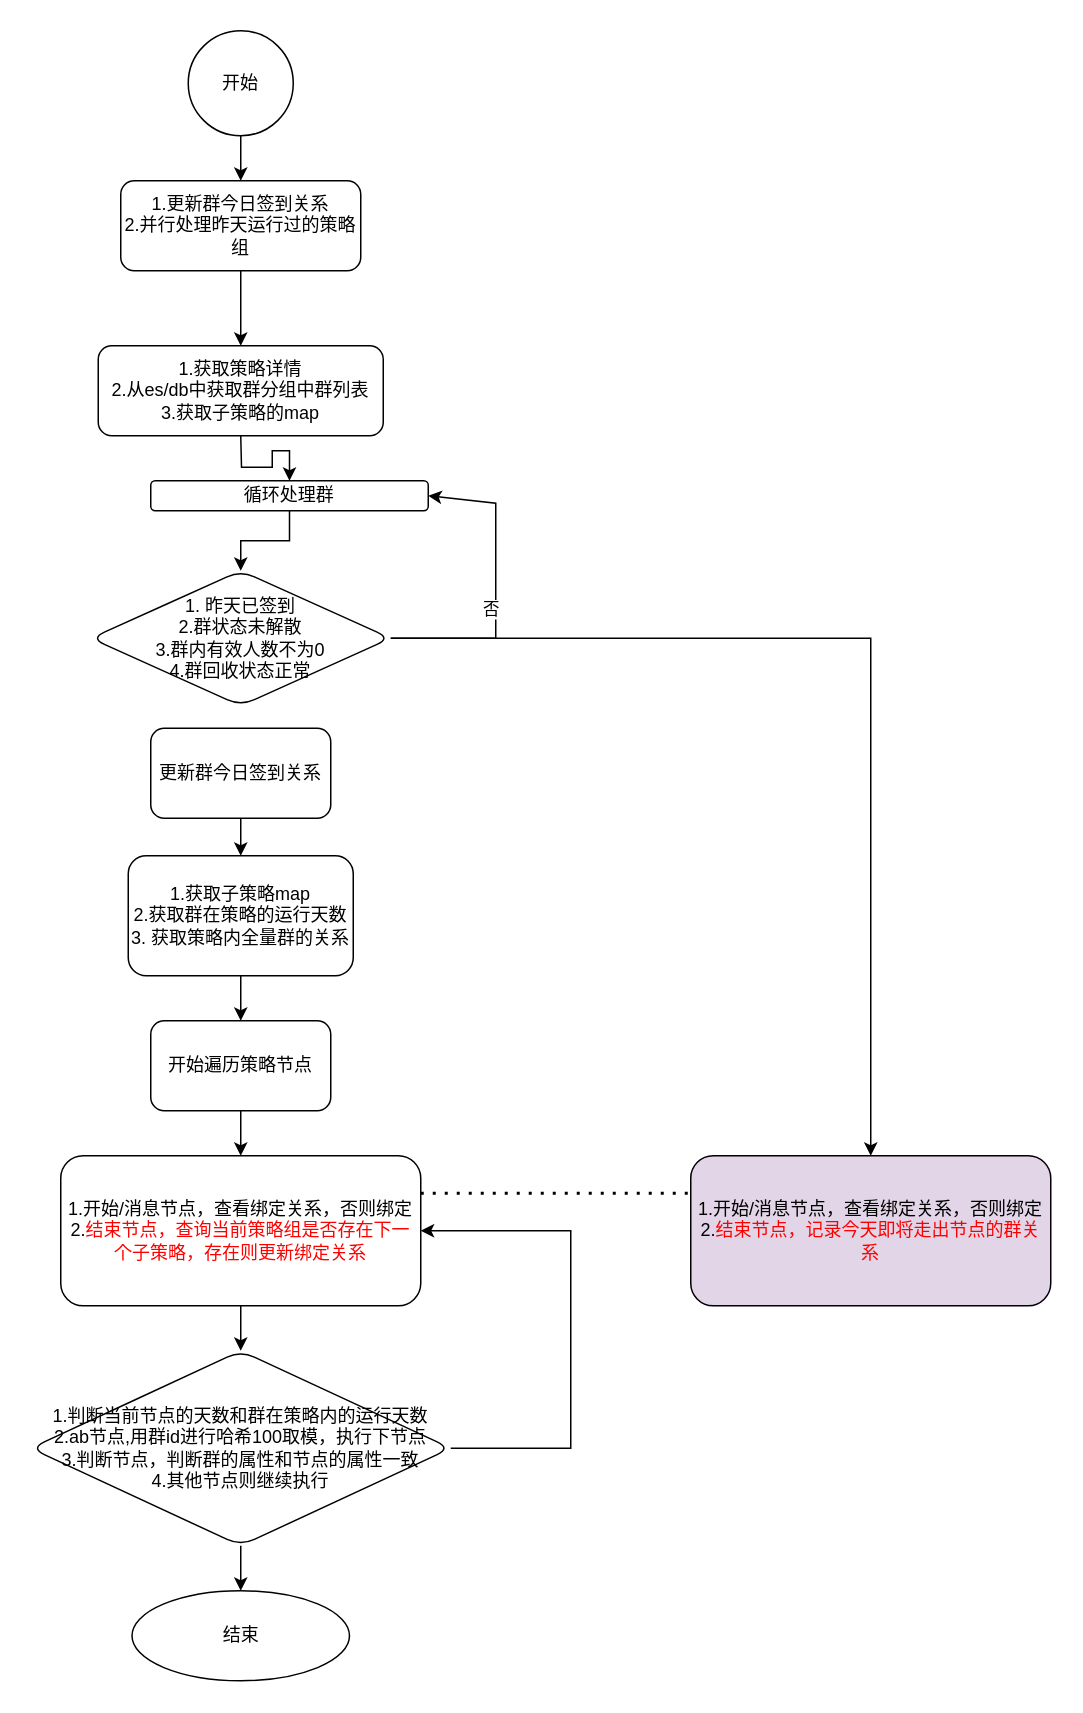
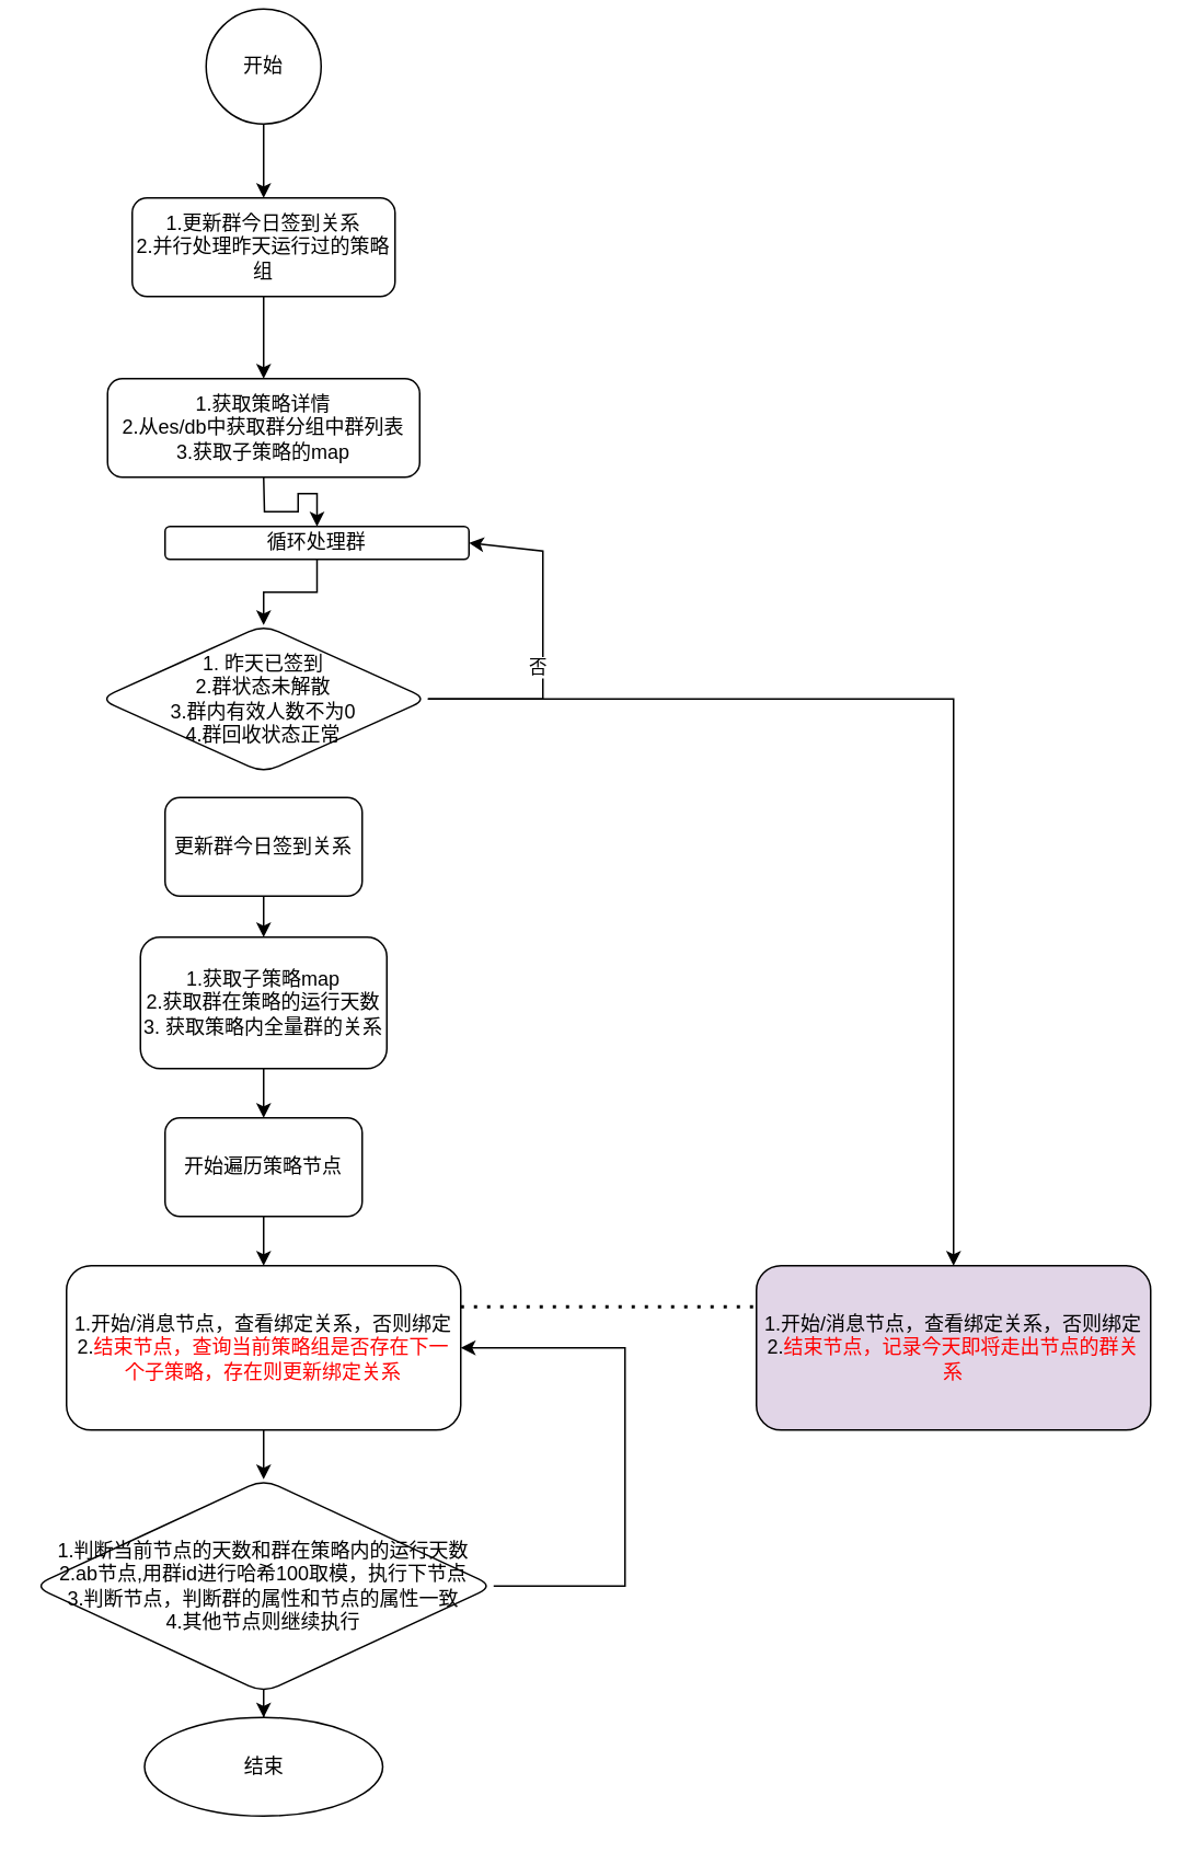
- <mxCell id="6" value="开始" style="ellipse;whiteSpace=wrap;html=1;aspect=fixed;" vertex="1" parent="1"><mxGeometry x="125" y="20" width="70" height="70" as="geometry" /></mxCell>
+ <mxCell id="6" value="开始" style="ellipse;whiteSpace=wrap;html=1;aspect=fixed;" vertex="1" parent="1"><mxGeometry x="125" y="5" width="70" height="70" as="geometry" /></mxCell>
- <mxCell id="26" value="结束" style="ellipse;whiteSpace=wrap;html=1;rounded=1;glass=0;strokeWidth=1;shadow=0;" vertex="1" parent="1"><mxGeometry x="87.5" y="1060" width="145" height="60" as="geometry" /></mxCell>
+ <mxCell id="26" value="结束" style="ellipse;whiteSpace=wrap;html=1;rounded=1;glass=0;strokeWidth=1;shadow=0;" vertex="1" parent="1"><mxGeometry x="87.5" y="1045" width="145" height="60" as="geometry" /></mxCell>
